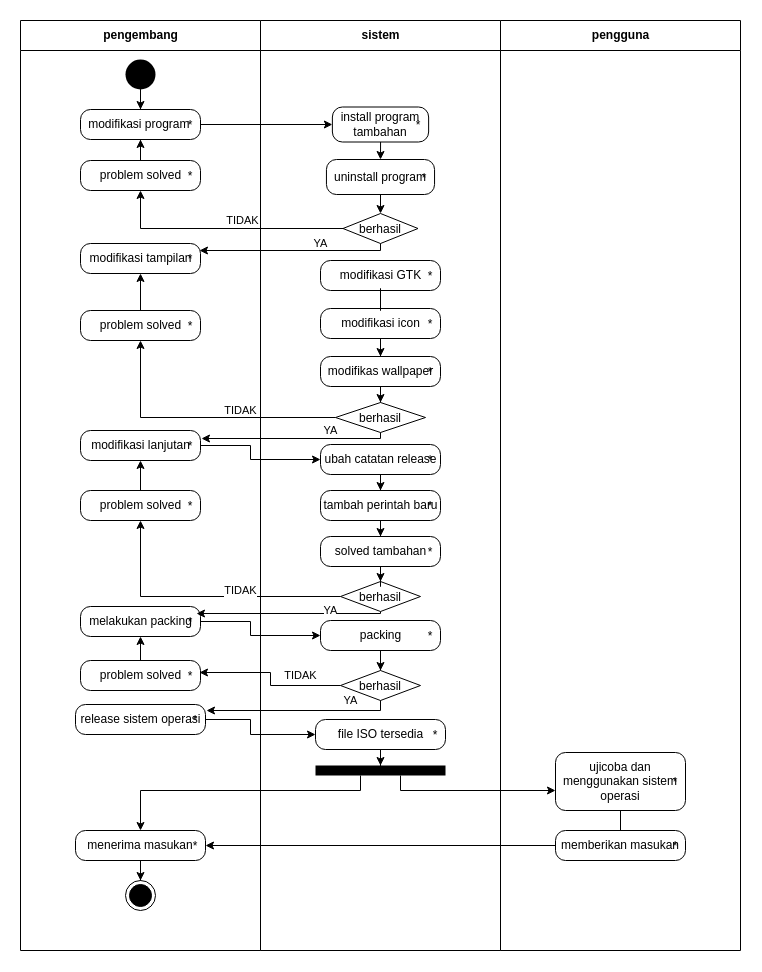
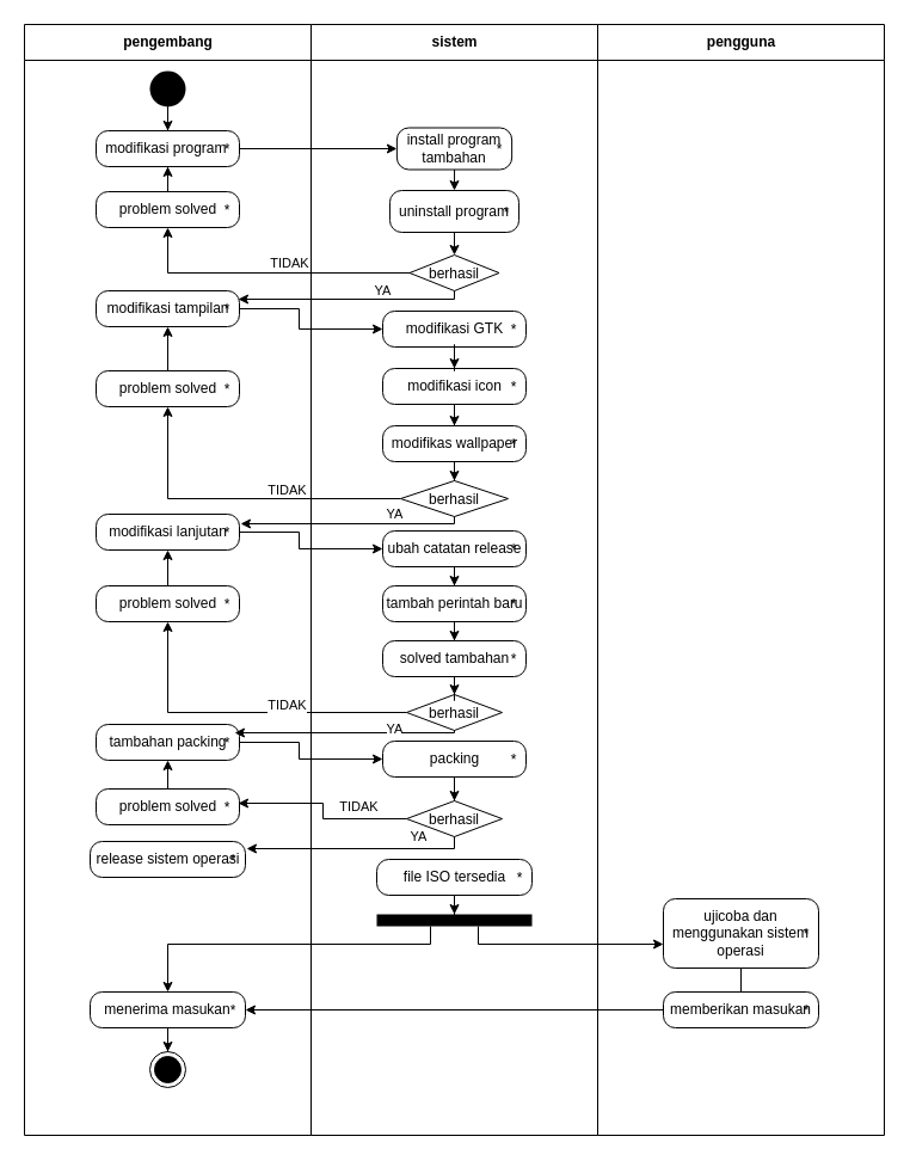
+ <mxCell id="70" style="edgeStyle=orthogonalEdgeStyle;rounded=0;orthogonalLoop=1;jettySize=auto;html=1;entryX=0;entryY=0.5;entryDx=0;entryDy=0;" parent="1" source="10" target="42" edge="1"><mxGeometry relative="1" as="geometry"><Array as="points"><mxPoint x="250" y="258" /><mxPoint x="250" y="275" /></Array></mxGeometry></mxCell>
- <mxCell id="44" value="" style="edgeStyle=orthogonalEdgeStyle;rounded=0;orthogonalLoop=1;jettySize=auto;html=1;endArrow=none;" parent="28" source="42" target="40" edge="1"><mxGeometry relative="1" as="geometry" /></mxCell>
+ <mxCell id="44" value="" style="edgeStyle=orthogonalEdgeStyle;rounded=0;orthogonalLoop=1;jettySize=auto;html=1;" parent="28" source="42" target="40" edge="1"><mxGeometry relative="1" as="geometry" /></mxCell>
- <mxCell id="79" value="melakukan packing" style="html=1;dashed=0;rounded=1;absoluteArcSize=1;arcSize=20;verticalAlign=middle;align=center;" parent="1" vertex="1"><mxGeometry x="80" y="606" width="120" height="30" as="geometry" /></mxCell>
+ <mxCell id="79" value="tambahan packing" style="html=1;dashed=0;rounded=1;absoluteArcSize=1;arcSize=20;verticalAlign=middle;align=center;" parent="1" vertex="1"><mxGeometry x="80" y="606" width="120" height="30" as="geometry" /></mxCell>
- <mxCell id="85" value="" style="edgeStyle=orthogonalEdgeStyle;rounded=0;orthogonalLoop=1;jettySize=auto;html=1;" parent="1" source="22" target="52" edge="1"><mxGeometry relative="1" as="geometry"><Array as="points"><mxPoint x="250" y="719" /><mxPoint x="250" y="734" /></Array></mxGeometry></mxCell>
